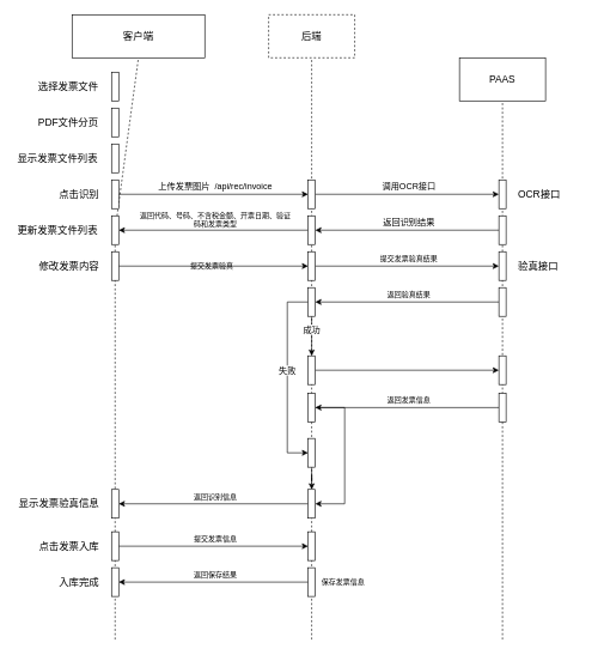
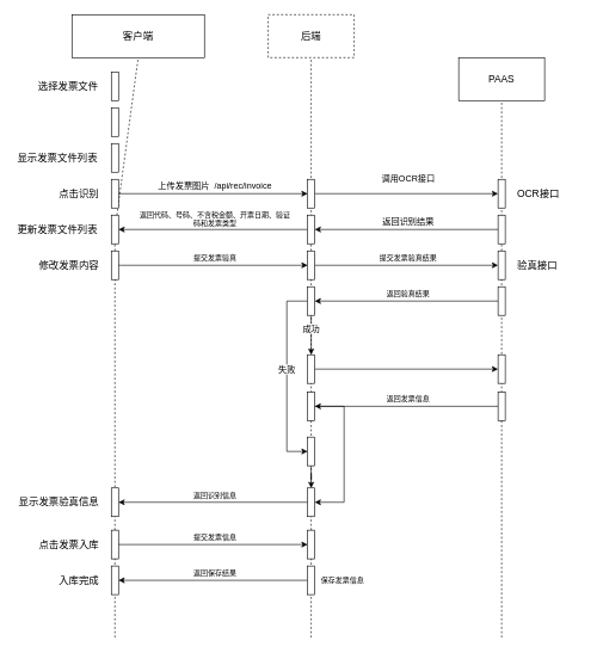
- <mxCell id="9" value="PDF文件分页" style="text;html=1;strokeColor=none;fillColor=none;align=center;verticalAlign=middle;whiteSpace=wrap;rounded=0;fontSize=14;" vertex="1" parent="1"><mxGeometry x="50" y="160" width="90" height="20" as="geometry" /></mxCell>
- <mxCell id="17" value="调用OCR接口" style="text;html=1;strokeColor=none;fillColor=none;align=center;verticalAlign=middle;whiteSpace=wrap;rounded=0;fontSize=12;" vertex="1" parent="1"><mxGeometry x="460" y="250" width="220" height="20" as="geometry" /></mxCell>
+ <mxCell id="17" value="调用OCR接口" style="text;html=1;strokeColor=none;fillColor=none;align=center;verticalAlign=middle;whiteSpace=wrap;rounded=0;fontSize=12;" vertex="1" parent="1"><mxGeometry x="460" y="240" width="220" height="20" as="geometry" /></mxCell>
- <mxCell id="37" value="提交发票验真" style="text;html=1;strokeColor=none;fillColor=none;align=center;verticalAlign=middle;whiteSpace=wrap;rounded=0;fontSize=10;" vertex="1" parent="1"><mxGeometry x="185" y="360" width="220" height="20" as="geometry" /></mxCell>
+ <mxCell id="37" value="提交发票验真" style="text;html=1;strokeColor=none;fillColor=none;align=center;verticalAlign=middle;whiteSpace=wrap;rounded=0;fontSize=10;" vertex="1" parent="1"><mxGeometry x="190" y="350" width="220" height="20" as="geometry" /></mxCell>
